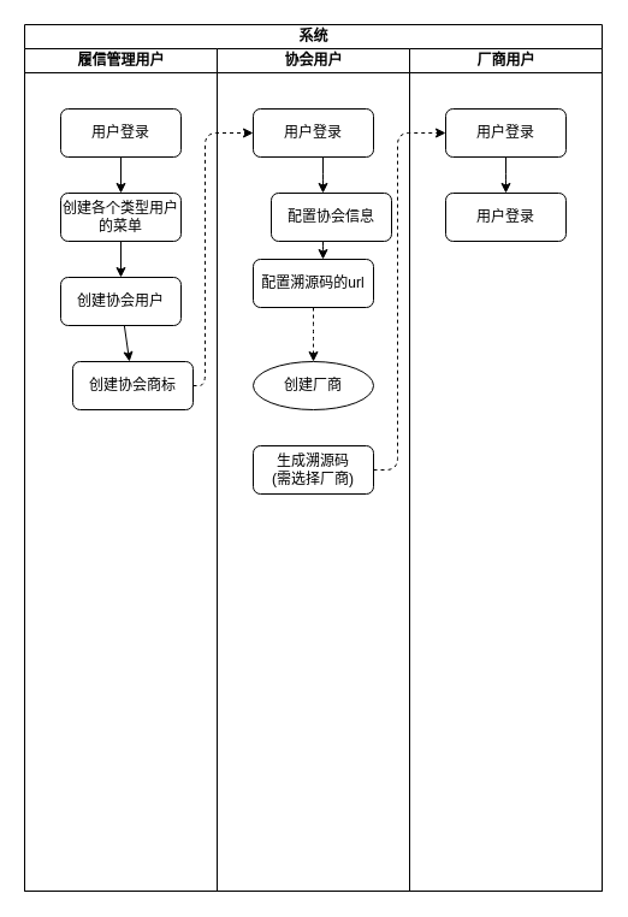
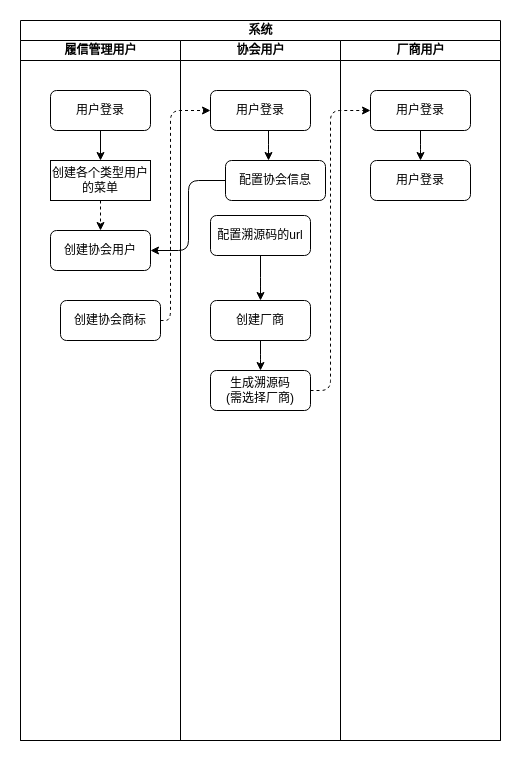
- <mxCell id="7" value="创建各个类型用户的菜单" style="rounded=1;whiteSpace=wrap;html=1;strokeColor=rgb(0, 0, 0);fontFamily=Helvetica;fontSize=12;fontColor=rgb(0, 0, 0);startSize=20;fillColor=rgb(255, 255, 255);" vertex="1" parent="3"><mxGeometry x="30" y="120" width="100" height="40" as="geometry" /></mxCell>
+ <mxCell id="7" value="创建各个类型用户的菜单" style="whiteSpace=wrap;html=1;strokeColor=rgb(0, 0, 0);fontFamily=Helvetica;fontSize=12;fontColor=rgb(0, 0, 0);startSize=20;fillColor=rgb(255, 255, 255);rounded=0;" vertex="1" parent="3"><mxGeometry x="30" y="120" width="100" height="40" as="geometry" /></mxCell>
- <mxCell id="14" value="" style="edgeStyle=elbowEdgeStyle;html=1;fontFamily=Helvetica;fontSize=12;fontColor=rgb(0, 0, 0);startSize=20;" edge="1" parent="11" source="15" target="17"><mxGeometry relative="1" as="geometry" /></mxCell>
+ <mxCell id="14" value="" style="edgeStyle=elbowEdgeStyle;html=1;fontFamily=Helvetica;fontSize=12;fontColor=rgb(0, 0, 0);startSize=20;" edge="1" parent="11" source="15" target="9"><mxGeometry relative="1" as="geometry" /></mxCell>
- <mxCell id="6" value="" style="edgeStyle=none;html=1;fontFamily=Helvetica;fontSize=12;fontColor=rgb(0, 0, 0);startSize=20;" edge="1" parent="3" source="7" target="9"><mxGeometry relative="1" as="geometry" /></mxCell>
+ <mxCell id="6" value="" style="edgeStyle=none;html=1;fontFamily=Helvetica;fontSize=12;fontColor=rgb(0, 0, 0);startSize=20;dashed=1;" edge="1" parent="3" source="7" target="9"><mxGeometry relative="1" as="geometry" /></mxCell>
- <mxCell id="16" value="" style="edgeStyle=elbowEdgeStyle;html=1;fontFamily=Helvetica;fontSize=12;fontColor=rgb(0, 0, 0);startSize=20;dashed=1;" edge="1" parent="11" source="17" target="19"><mxGeometry relative="1" as="geometry" /></mxCell>
+ <mxCell id="16" value="" style="edgeStyle=elbowEdgeStyle;html=1;fontFamily=Helvetica;fontSize=12;fontColor=rgb(0, 0, 0);startSize=20;" edge="1" parent="11" source="17" target="19"><mxGeometry relative="1" as="geometry" /></mxCell>
- <mxCell id="8" value="" style="edgeStyle=none;html=1;fontFamily=Helvetica;fontSize=12;fontColor=rgb(0, 0, 0);startSize=20;" edge="1" parent="3" source="9" target="10"><mxGeometry relative="1" as="geometry" /></mxCell>
- <mxCell id="19" value="创建厂商" style="ellipse;whiteSpace=wrap;html=1;strokeColor=rgb(0, 0, 0);fontFamily=Helvetica;fontSize=12;fontColor=rgb(0, 0, 0);startSize=20;fillColor=rgb(255, 255, 255);" vertex="1" parent="11"><mxGeometry x="30" y="260" width="100" height="40" as="geometry" /></mxCell>
+ <mxCell id="19" value="创建厂商" style="rounded=1;whiteSpace=wrap;html=1;strokeColor=rgb(0, 0, 0);fontFamily=Helvetica;fontSize=12;fontColor=rgb(0, 0, 0);startSize=20;fillColor=rgb(255, 255, 255);" vertex="1" parent="11"><mxGeometry x="30" y="260" width="100" height="40" as="geometry" /></mxCell>
+ <mxCell id="18" value="" style="edgeStyle=elbowEdgeStyle;html=1;fontFamily=Helvetica;fontSize=12;fontColor=rgb(0, 0, 0);startSize=20;" edge="1" parent="11" source="19" target="20"><mxGeometry relative="1" as="geometry" /></mxCell>
